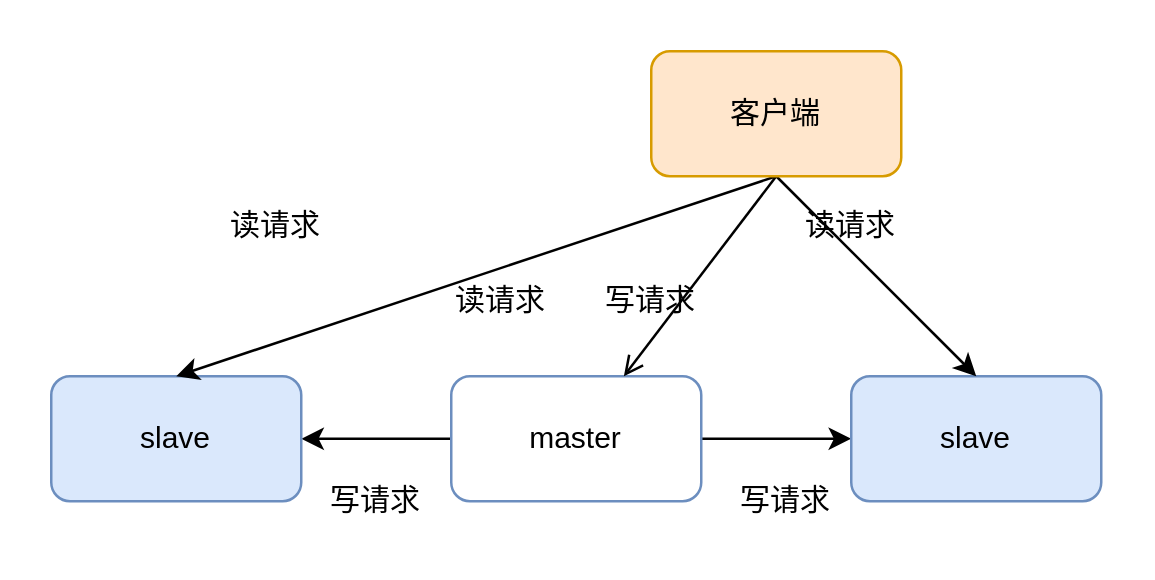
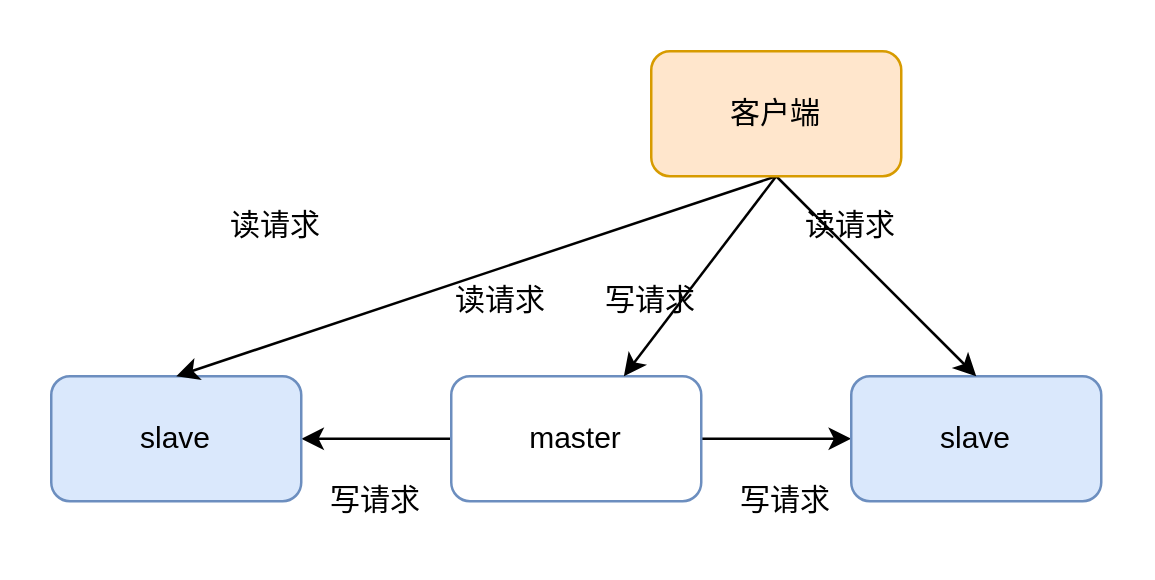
- <mxCell id="8" style="edgeStyle=none;rounded=0;orthogonalLoop=1;jettySize=auto;html=1;exitX=0.5;exitY=1;exitDx=0;exitDy=0;endArrow=open;" edge="1" parent="1" source="10" target="4"><mxGeometry relative="1" as="geometry" /></mxCell>
+ <mxCell id="8" style="edgeStyle=none;rounded=0;orthogonalLoop=1;jettySize=auto;html=1;exitX=0.5;exitY=1;exitDx=0;exitDy=0;" edge="1" parent="1" source="10" target="4"><mxGeometry relative="1" as="geometry" /></mxCell>
